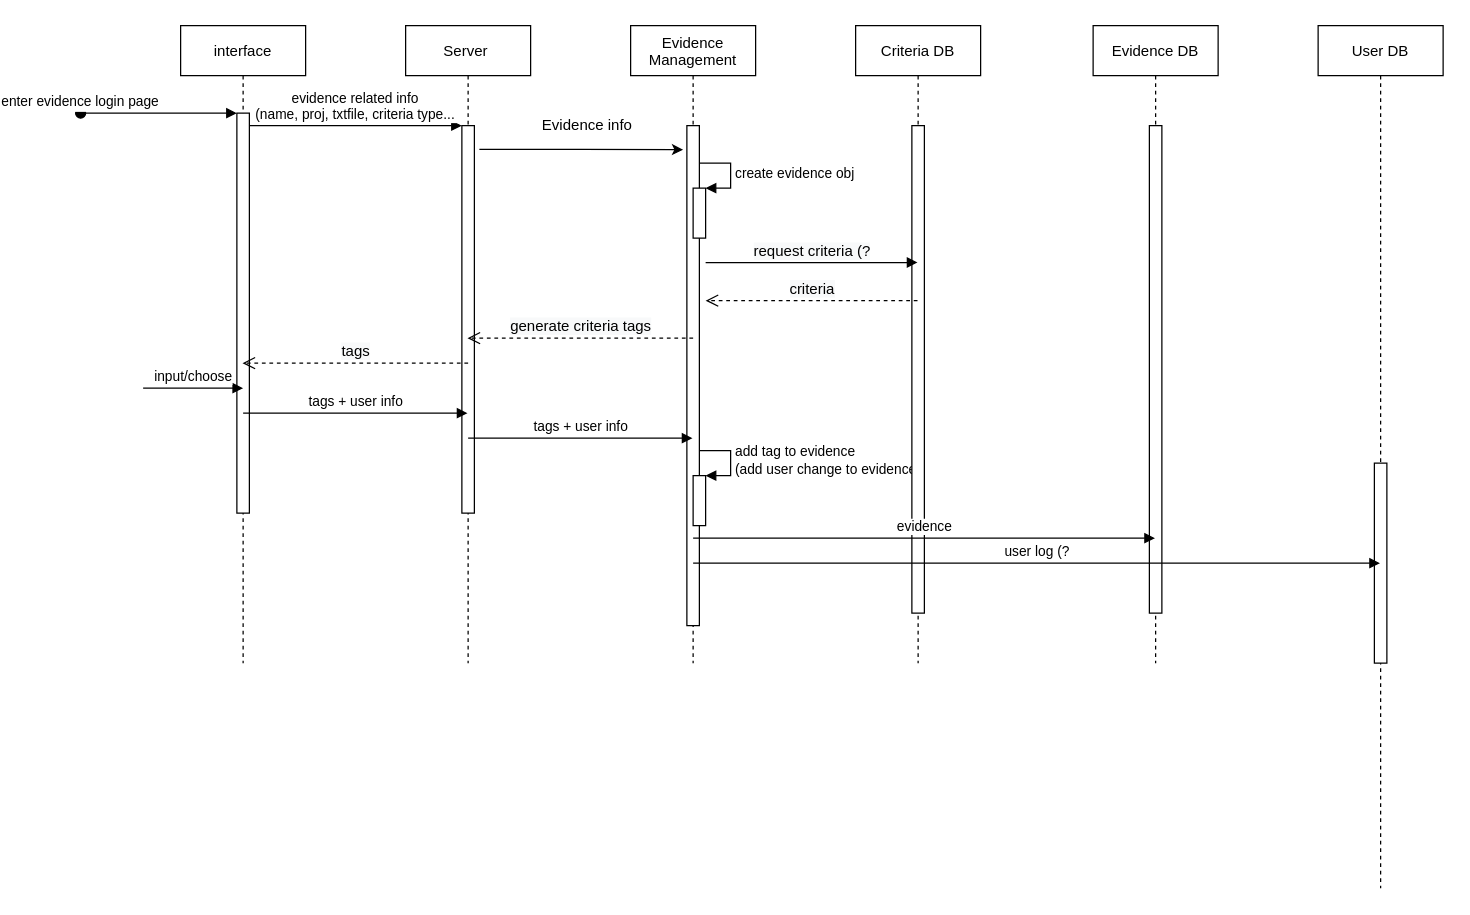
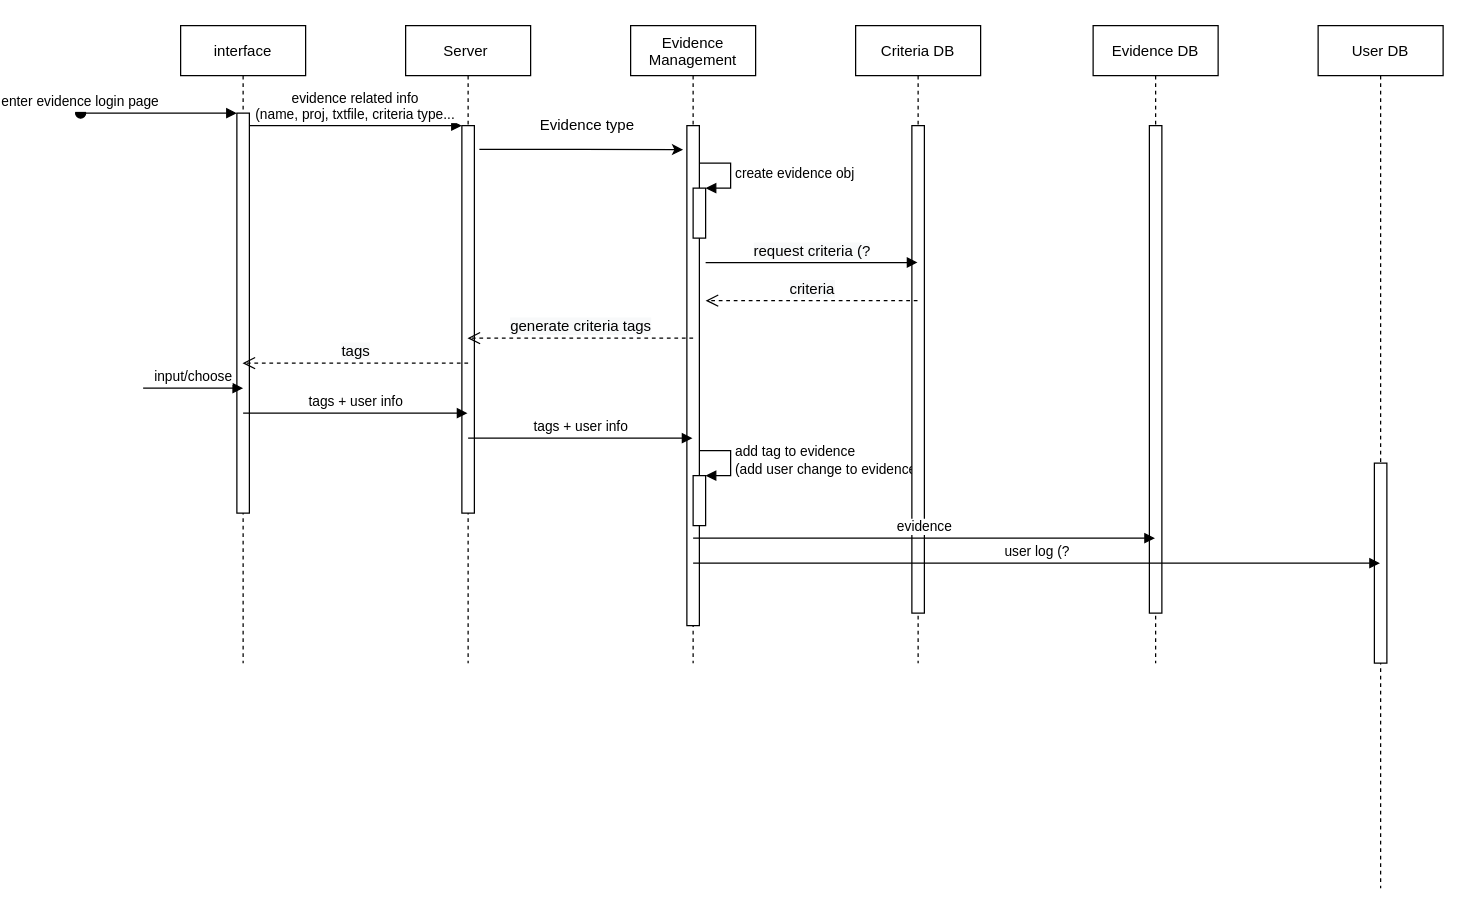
- <mxCell id="21" value="Evidence info" style="text;html=1;align=center;verticalAlign=middle;resizable=0;points=[];autosize=1;" vertex="1" parent="1"><mxGeometry x="330" y="90" width="90" height="20" as="geometry" /></mxCell>
+ <mxCell id="21" value="Evidence type" style="text;html=1;align=center;verticalAlign=middle;resizable=0;points=[];autosize=1;" vertex="1" parent="1"><mxGeometry x="330" y="90" width="90" height="20" as="geometry" /></mxCell>
